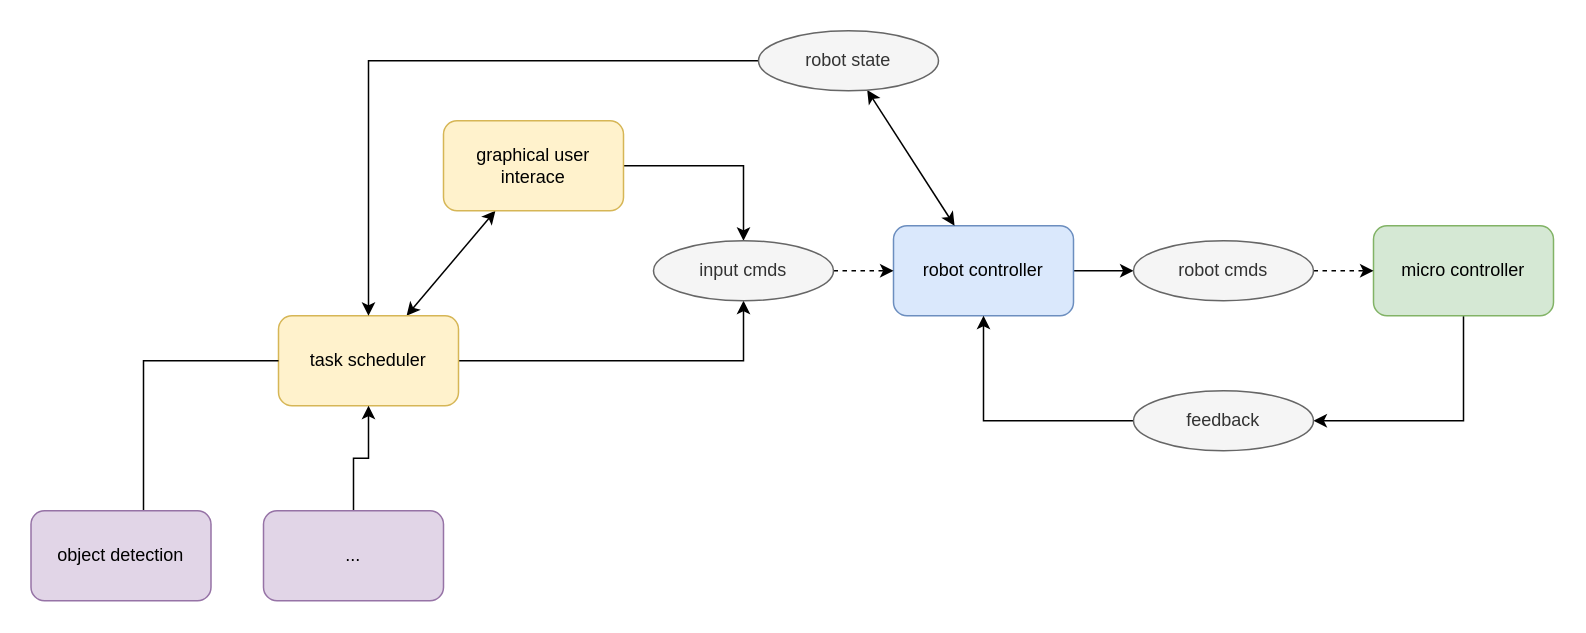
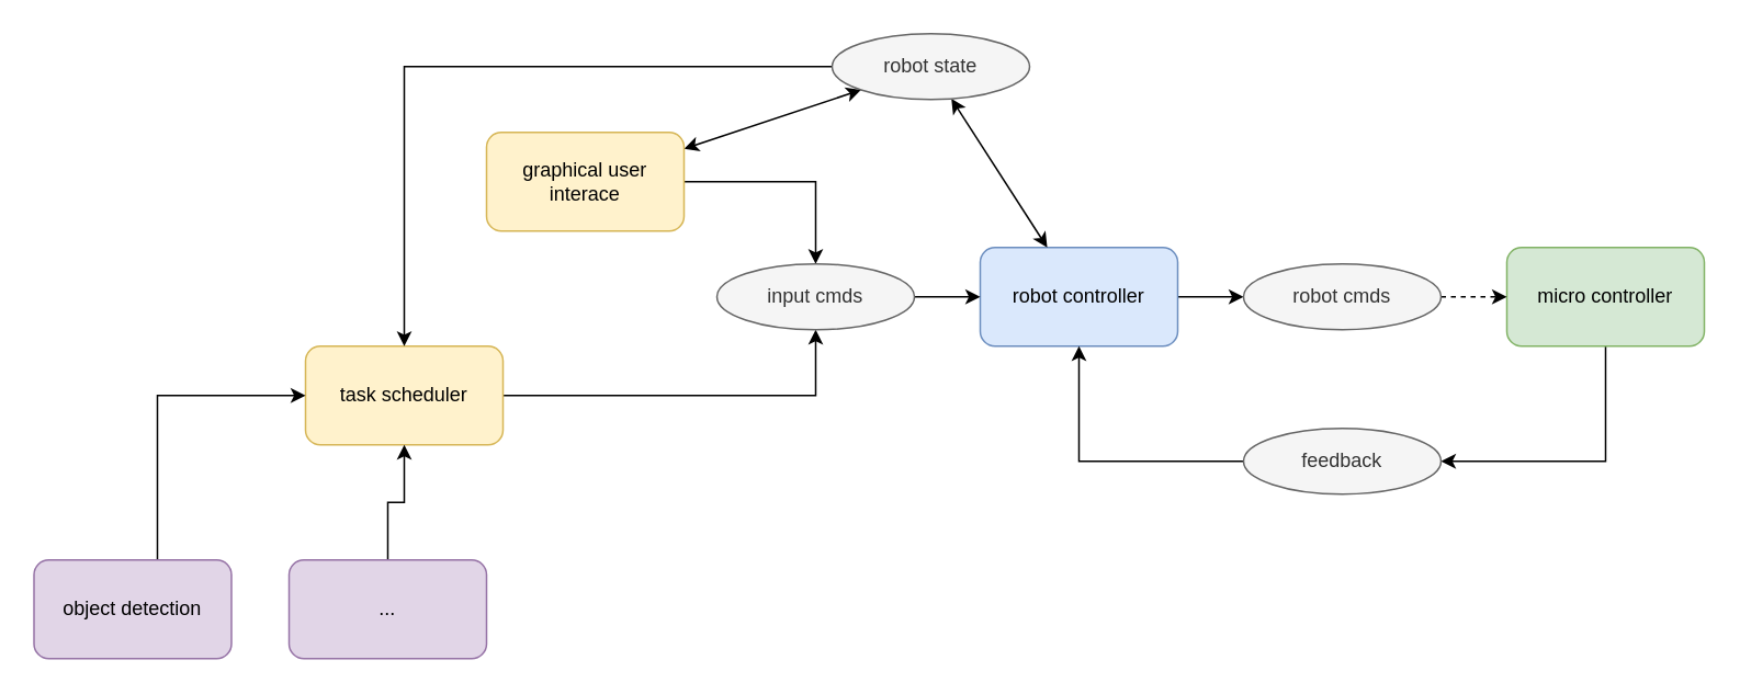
- <mxCell id="7" style="rounded=0;orthogonalLoop=1;jettySize=auto;html=1;startArrow=classic;startFill=1;" parent="1" source="8" target="10" edge="1"><mxGeometry relative="1" as="geometry" /></mxCell>
+ <mxCell id="7" style="rounded=0;orthogonalLoop=1;jettySize=auto;html=1;startArrow=classic;startFill=1;" parent="1" source="8" target="19" edge="1"><mxGeometry relative="1" as="geometry" /></mxCell>
- <mxCell id="11" style="edgeStyle=orthogonalEdgeStyle;rounded=0;orthogonalLoop=1;jettySize=auto;html=1;dashed=1;" parent="1" source="12" target="3" edge="1"><mxGeometry relative="1" as="geometry" /></mxCell>
+ <mxCell id="11" style="edgeStyle=orthogonalEdgeStyle;rounded=0;orthogonalLoop=1;jettySize=auto;html=1;" parent="1" source="12" target="3" edge="1"><mxGeometry relative="1" as="geometry" /></mxCell>
- <mxCell id="22" style="edgeStyle=orthogonalEdgeStyle;rounded=0;orthogonalLoop=1;jettySize=auto;html=1;entryX=0;entryY=0.5;entryDx=0;entryDy=0;endArrow=none;" edge="1" parent="1" source="23" target="10"><mxGeometry relative="1" as="geometry"><Array as="points"><mxPoint x="95" y="240" /></Array></mxGeometry></mxCell>
+ <mxCell id="22" style="edgeStyle=orthogonalEdgeStyle;rounded=0;orthogonalLoop=1;jettySize=auto;html=1;entryX=0;entryY=0.5;entryDx=0;entryDy=0;" edge="1" parent="1" source="23" target="10"><mxGeometry relative="1" as="geometry"><Array as="points"><mxPoint x="95" y="240" /></Array></mxGeometry></mxCell>
